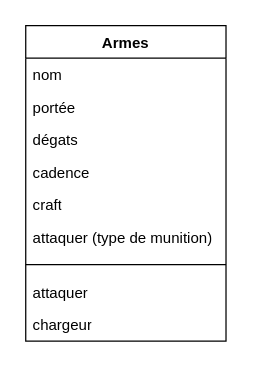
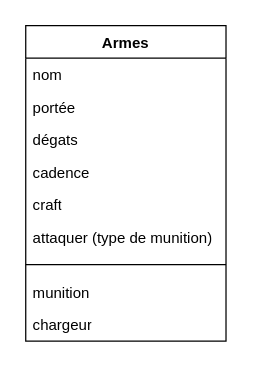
- <mxCell id="10" value="attaquer" style="text;strokeColor=none;fillColor=none;align=left;verticalAlign=top;spacingLeft=4;spacingRight=4;overflow=hidden;rotatable=0;points=[[0,0.5],[1,0.5]];portConstraint=eastwest;whiteSpace=wrap;html=1;" vertex="1" parent="2"><mxGeometry y="200" width="160" height="26" as="geometry" /></mxCell>
+ <mxCell id="10" value="munition" style="text;strokeColor=none;fillColor=none;align=left;verticalAlign=top;spacingLeft=4;spacingRight=4;overflow=hidden;rotatable=0;points=[[0,0.5],[1,0.5]];portConstraint=eastwest;whiteSpace=wrap;html=1;" vertex="1" parent="2"><mxGeometry y="200" width="160" height="26" as="geometry" /></mxCell>
